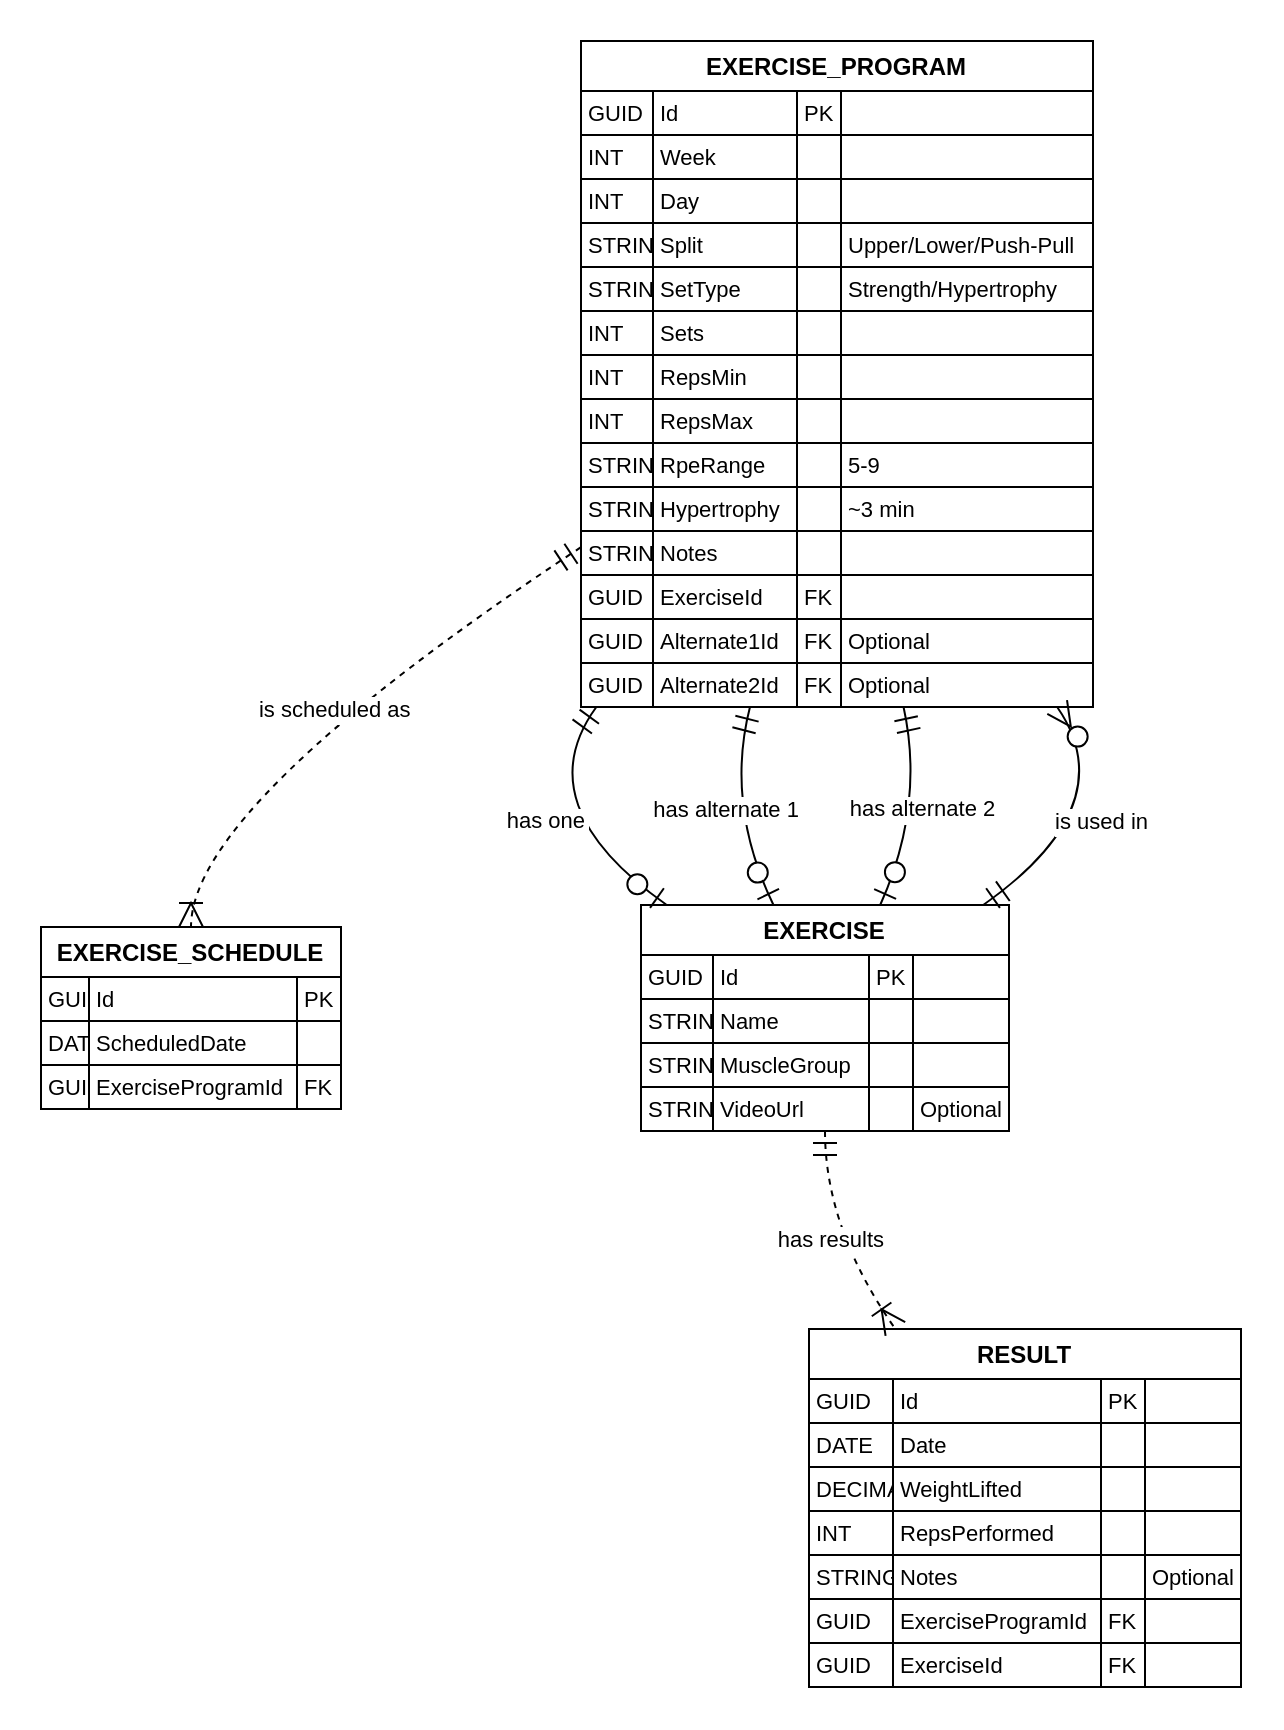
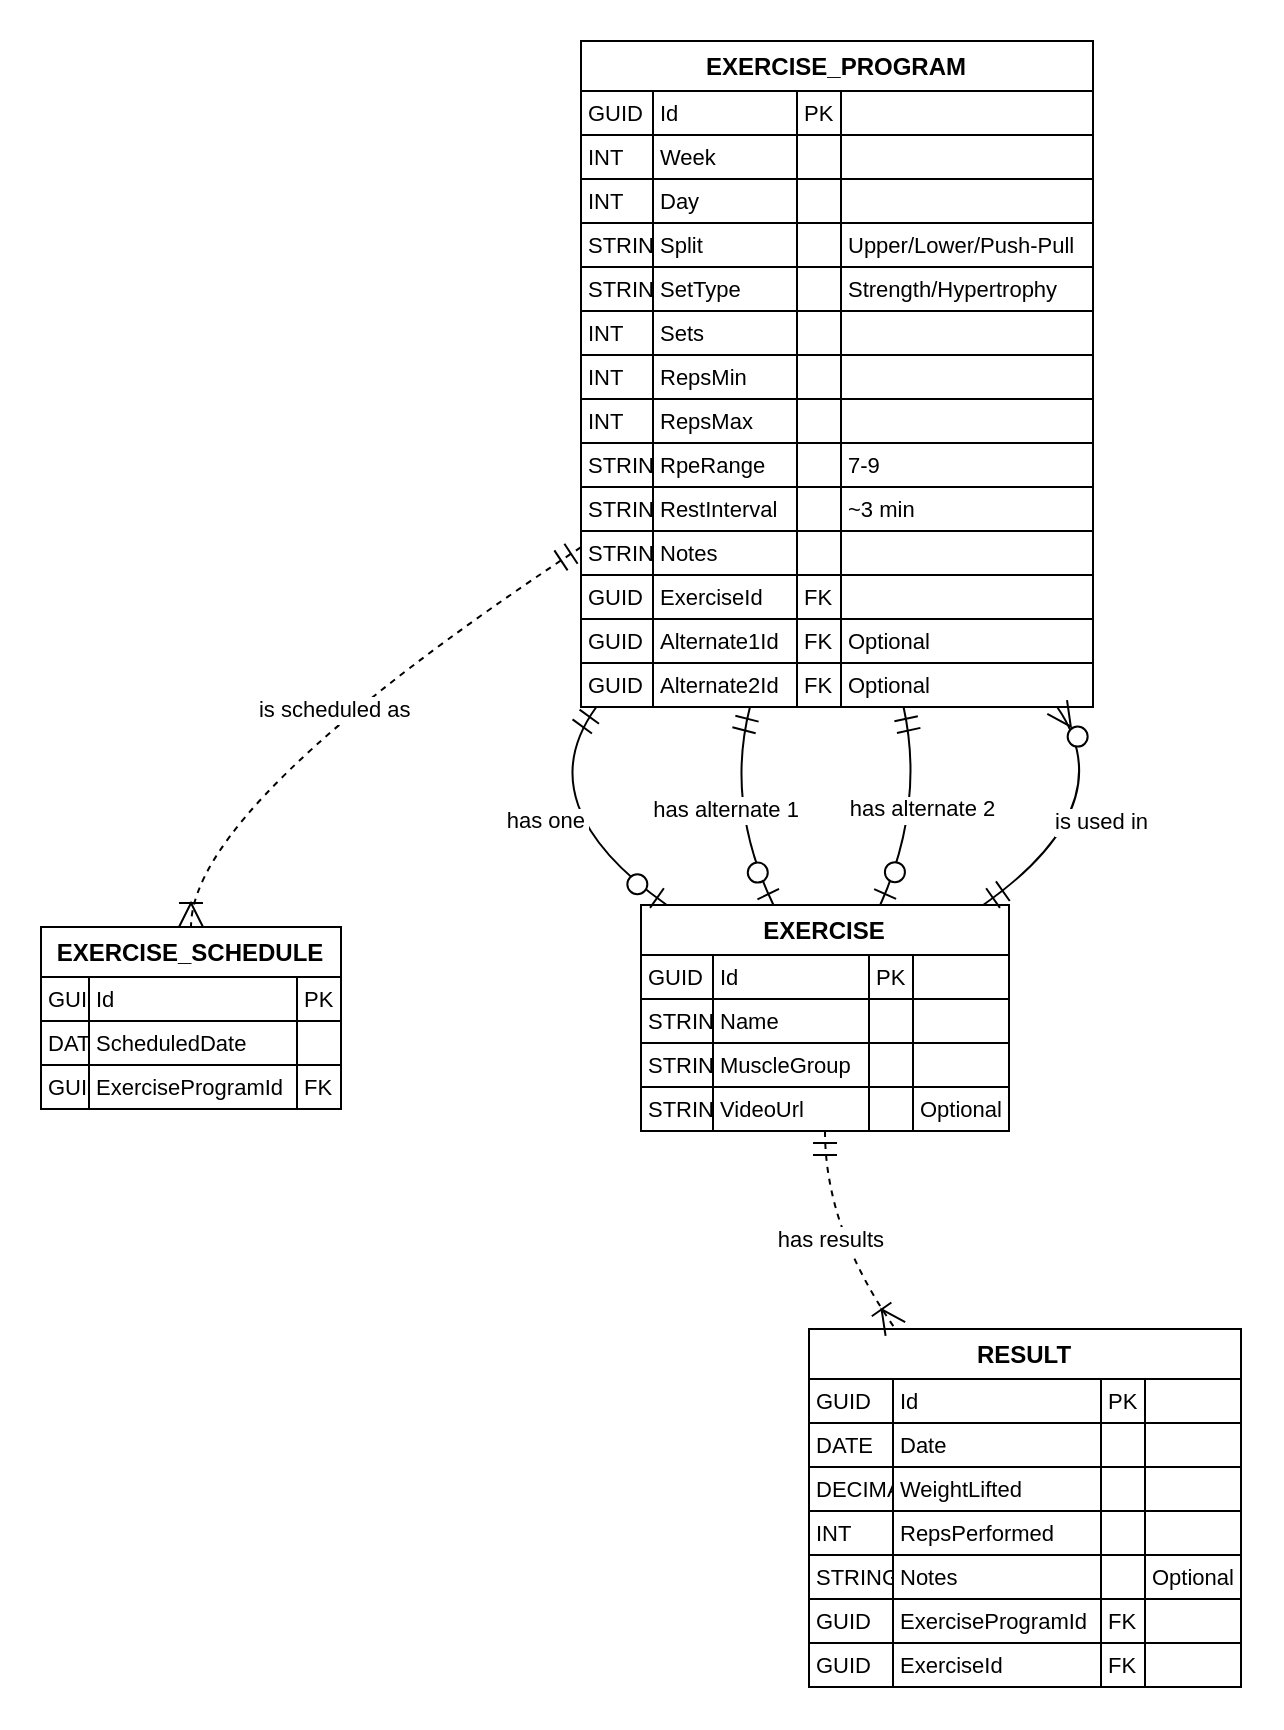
- <mxCell id="47" value="5-9" style="shape=partialRectangle;connectable=0;fillColor=none;top=0;left=0;bottom=0;right=0;align=left;spacingLeft=2;overflow=hidden;fontSize=11;" vertex="1" parent="43"><mxGeometry x="130" width="126" height="22" as="geometry"><mxRectangle width="126" height="22" as="alternateBounds" /></mxGeometry></mxCell>
+ <mxCell id="47" value="7-9" style="shape=partialRectangle;connectable=0;fillColor=none;top=0;left=0;bottom=0;right=0;align=left;spacingLeft=2;overflow=hidden;fontSize=11;" vertex="1" parent="43"><mxGeometry x="130" width="126" height="22" as="geometry"><mxRectangle width="126" height="22" as="alternateBounds" /></mxGeometry></mxCell>
- <mxCell id="50" value="Hypertrophy" style="shape=partialRectangle;connectable=0;fillColor=none;top=0;left=0;bottom=0;right=0;align=left;spacingLeft=2;overflow=hidden;fontSize=11;" vertex="1" parent="48"><mxGeometry x="36" width="72" height="22" as="geometry"><mxRectangle width="72" height="22" as="alternateBounds" /></mxGeometry></mxCell>
+ <mxCell id="50" value="RestInterval" style="shape=partialRectangle;connectable=0;fillColor=none;top=0;left=0;bottom=0;right=0;align=left;spacingLeft=2;overflow=hidden;fontSize=11;" vertex="1" parent="48"><mxGeometry x="36" width="72" height="22" as="geometry"><mxRectangle width="72" height="22" as="alternateBounds" /></mxGeometry></mxCell>
